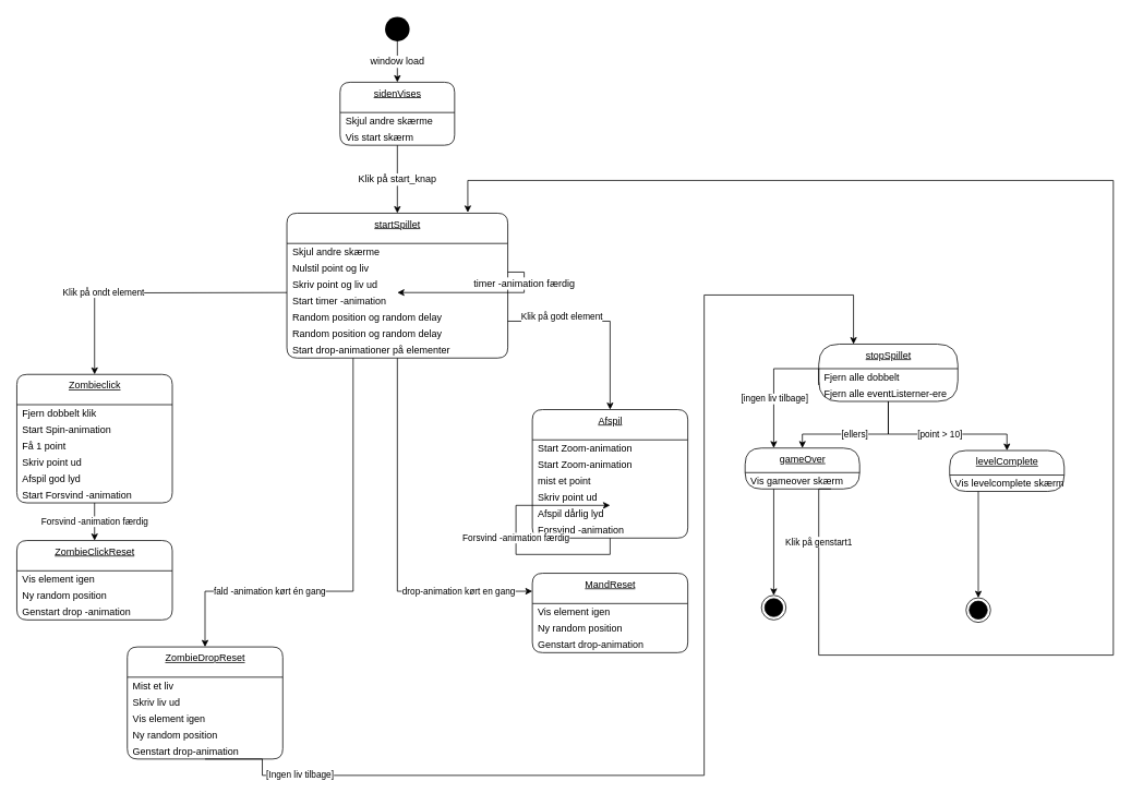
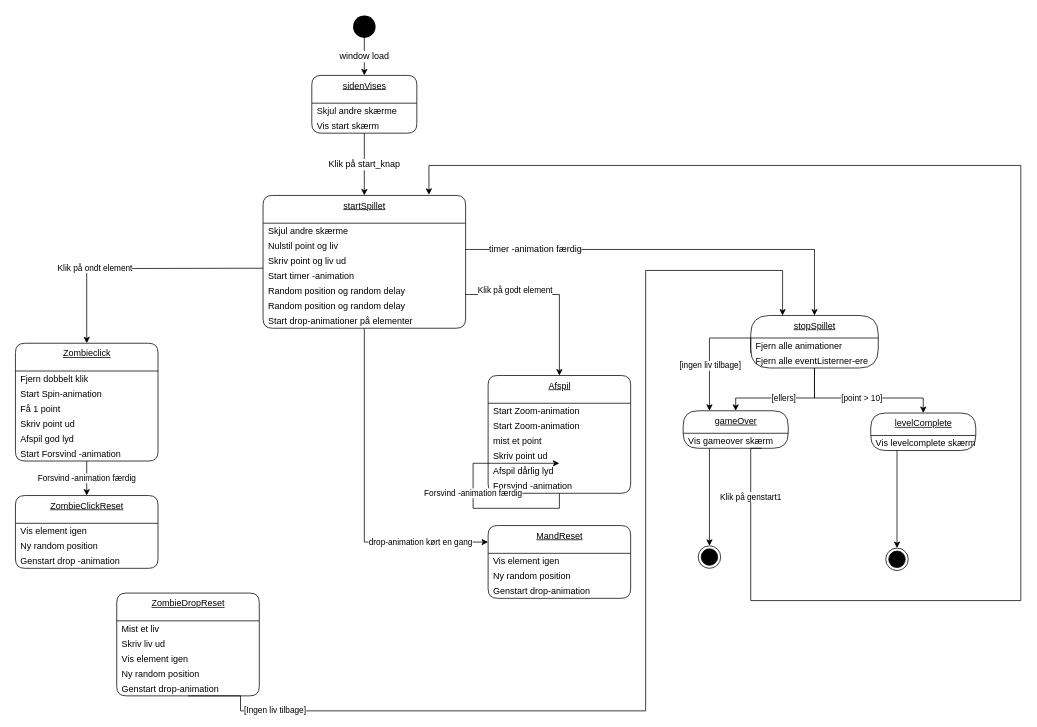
- <mxCell id="44" value="&lt;span style=&quot;font-size: 12px&quot;&gt;timer -animation færdig&lt;/span&gt;" style="edgeStyle=orthogonalEdgeStyle;rounded=0;orthogonalLoop=1;jettySize=auto;html=1;exitX=1;exitY=0.75;exitDx=0;exitDy=0;" parent="1" source="6" target="7" edge="1"><mxGeometry x="-0.665" relative="1" as="geometry"><mxPoint x="750" y="140" as="sourcePoint" /><mxPoint x="775" y="107" as="targetPoint" /><mxPoint as="offset" /></mxGeometry></mxCell>
+ <mxCell id="44" value="&lt;span style=&quot;font-size: 12px&quot;&gt;timer -animation færdig&lt;/span&gt;" style="edgeStyle=orthogonalEdgeStyle;rounded=0;orthogonalLoop=1;jettySize=auto;html=1;entryX=0.5;entryY=0;entryDx=0;entryDy=0;exitX=1;exitY=0.75;exitDx=0;exitDy=0;" parent="1" source="6" target="45" edge="1"><mxGeometry x="-0.665" relative="1" as="geometry"><mxPoint x="750" y="140" as="sourcePoint" /><mxPoint x="775" y="107" as="targetPoint" /><mxPoint as="offset" /></mxGeometry></mxCell>
- <mxCell id="46" value="Fjern alle dobbelt" style="fillColor=none;strokeColor=none;align=left;verticalAlign=middle;spacingLeft=5;" parent="45" vertex="1"><mxGeometry y="30" width="170" height="20" as="geometry" /></mxCell>
+ <mxCell id="46" value="Fjern alle animationer" style="fillColor=none;strokeColor=none;align=left;verticalAlign=middle;spacingLeft=5;" parent="45" vertex="1"><mxGeometry y="30" width="170" height="20" as="geometry" /></mxCell>
- <mxCell id="29" value="fald -animation kørt én gang" style="edgeStyle=orthogonalEdgeStyle;rounded=0;orthogonalLoop=1;jettySize=auto;html=1;entryX=0.5;entryY=0;entryDx=0;entryDy=0;" parent="1" source="11" target="61" edge="1"><mxGeometry x="0.445" relative="1" as="geometry"><mxPoint x="486" y="457" as="sourcePoint" /><mxPoint x="281" y="790" as="targetPoint" /><Array as="points"><mxPoint x="431" y="722" /><mxPoint x="250" y="722" /></Array><mxPoint x="-1" as="offset" /></mxGeometry></mxCell>
